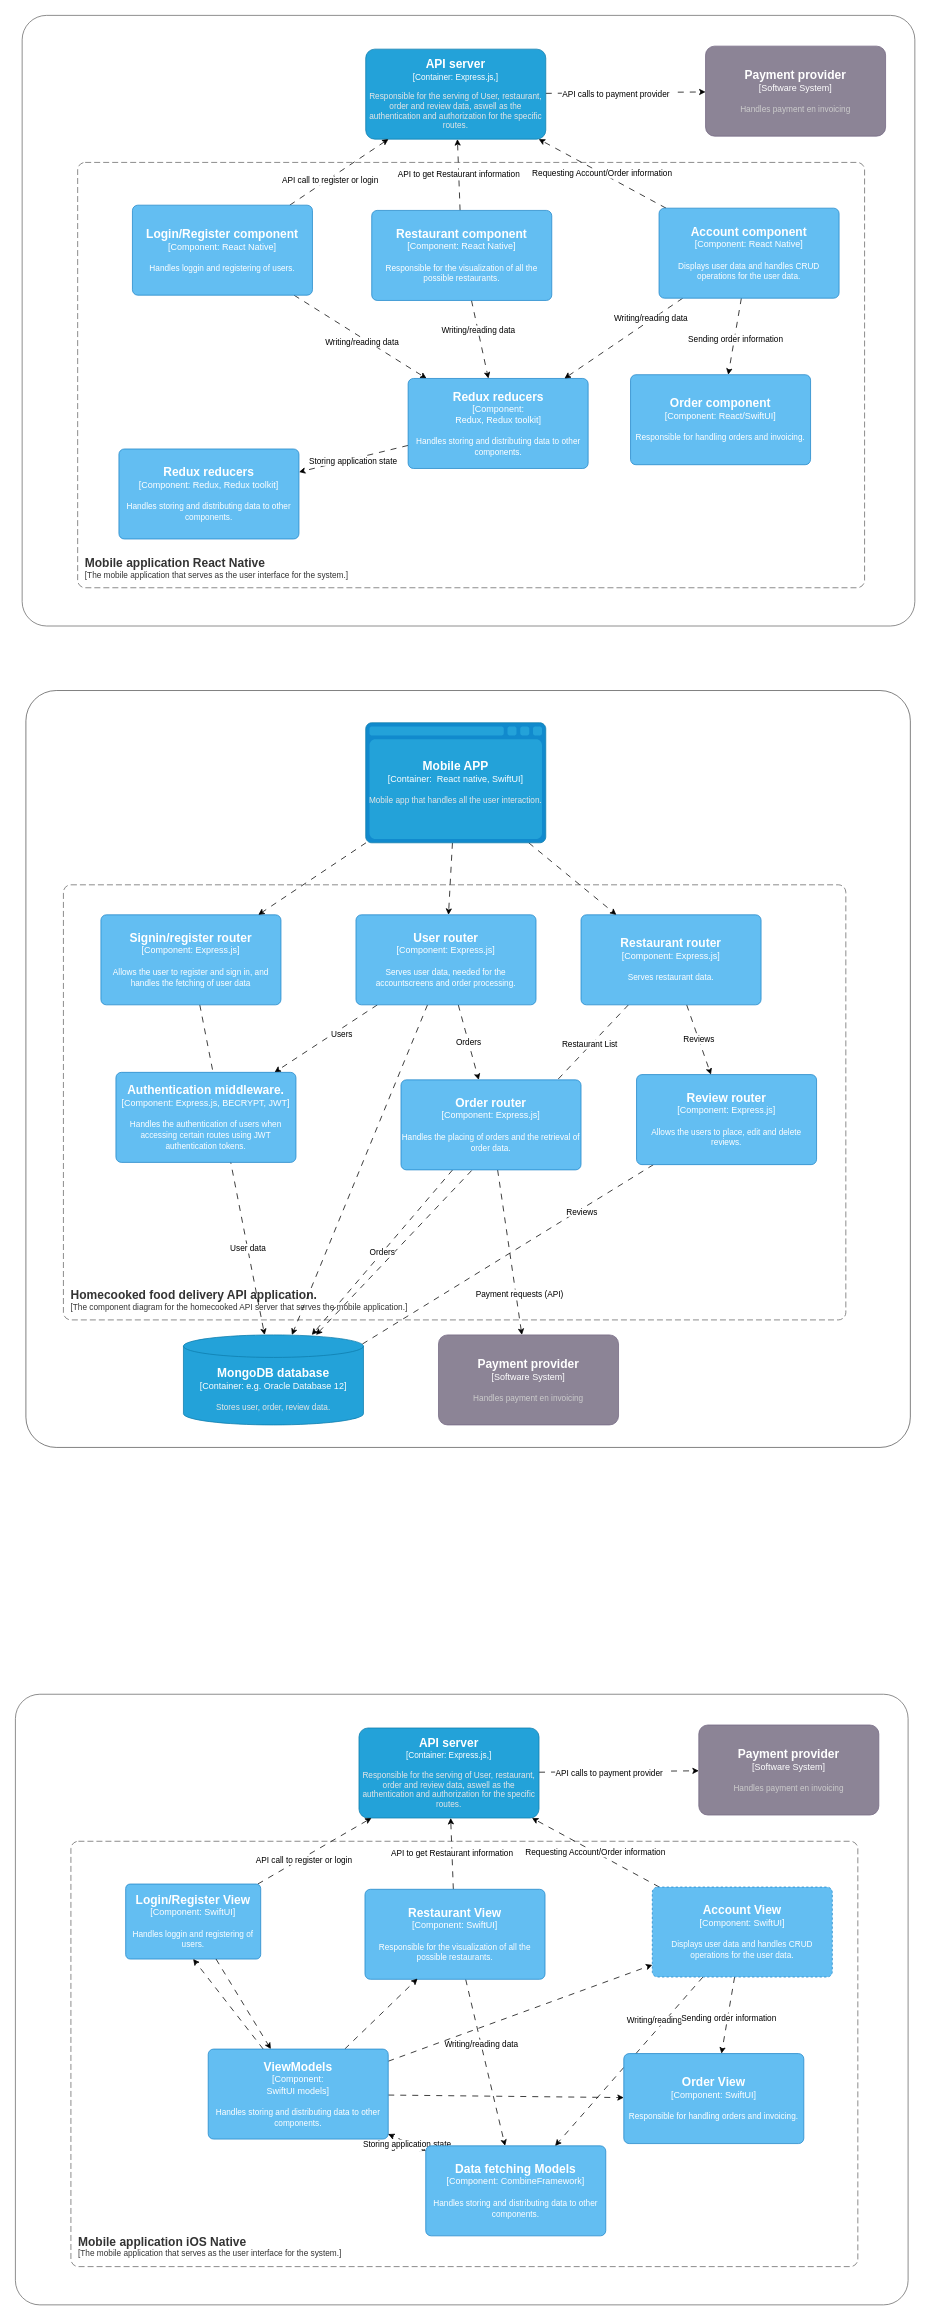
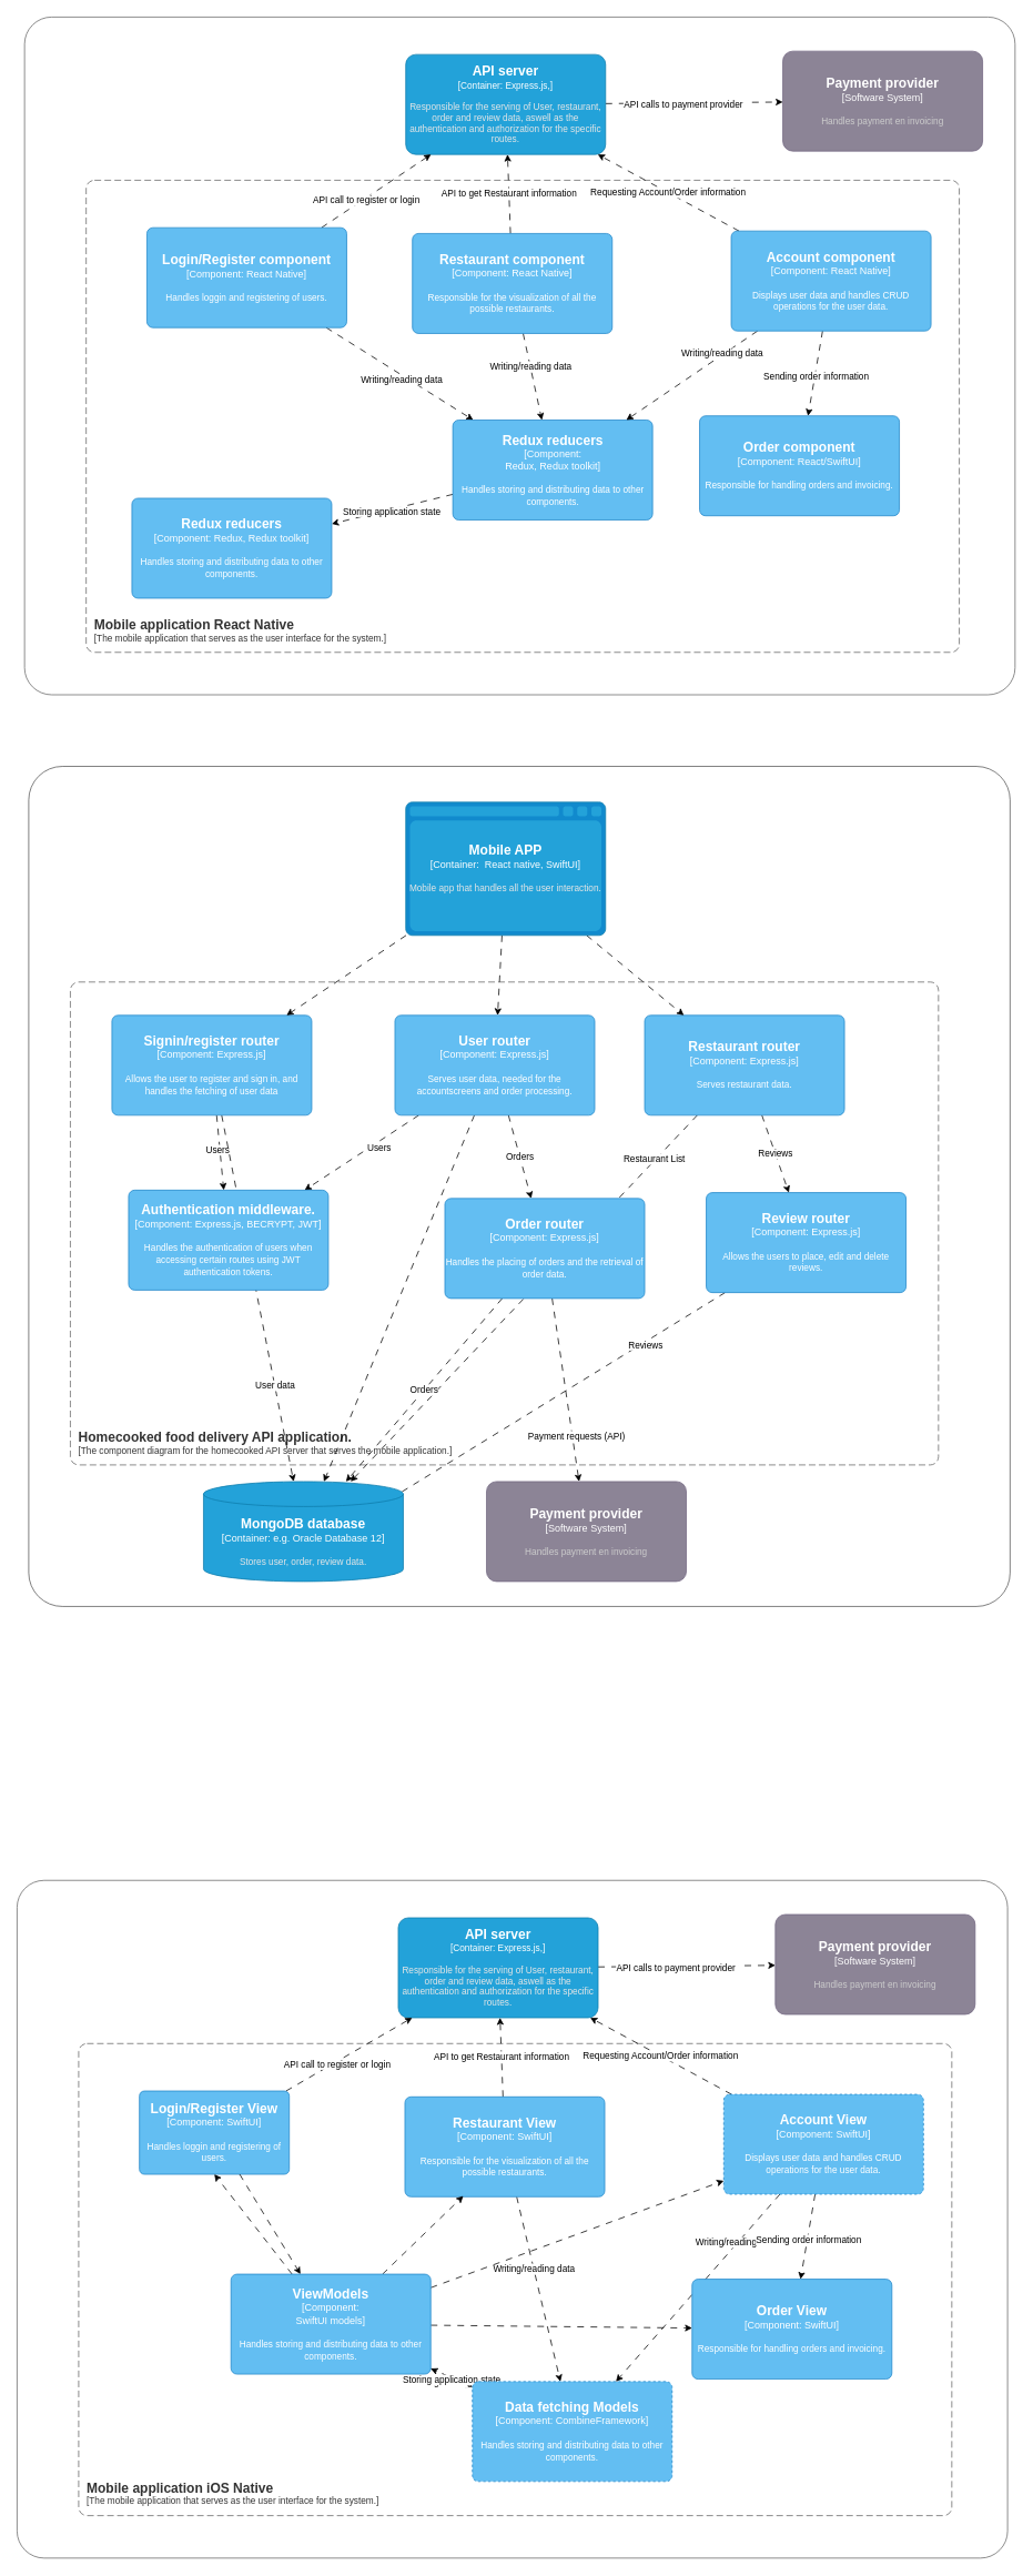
+ <mxCell id="4" style="rounded=0;orthogonalLoop=1;jettySize=auto;html=1;dashed=1;dashPattern=8 8;" parent="1" source="8" target="17" edge="1"><mxGeometry relative="1" as="geometry" /></mxCell>
+ <mxCell id="5" value="Users" style="edgeLabel;html=1;align=center;verticalAlign=middle;resizable=0;points=[];" parent="4" vertex="1" connectable="0"><mxGeometry x="-0.086" y="-4" relative="1" as="geometry"><mxPoint x="1" as="offset" /></mxGeometry></mxCell>
- <mxCell id="71" value="&lt;font style=&quot;font-size: 16px&quot;&gt;&lt;b&gt;Data fetching Models&lt;/b&gt;&lt;/font&gt;&lt;div&gt;[Component: CombineFramework]&lt;/div&gt;&lt;br&gt;&lt;div&gt;&lt;font style=&quot;font-size: 11px&quot;&gt;Handles storing and distributing data to other components.&lt;/font&gt;&lt;/div&gt;" style="rounded=1;whiteSpace=wrap;html=1;labelBackgroundColor=none;fillColor=#63BEF2;fontColor=#ffffff;align=center;arcSize=6;strokeColor=#2086C9;metaEdit=1;resizable=0;points=[[0.25,0,0],[0.5,0,0],[0.75,0,0],[1,0.25,0],[1,0.5,0],[1,0.75,0],[0.75,1,0],[0.5,1,0],[0.25,1,0],[0,0.75,0],[0,0.5,0],[0,0.25,0]];" vertex="1" parent="1"><mxGeometry x="567" y="2860" width="240" height="120" as="geometry" /></mxCell>
+ <mxCell id="71" value="&lt;font style=&quot;font-size: 16px&quot;&gt;&lt;b&gt;Data fetching Models&lt;/b&gt;&lt;/font&gt;&lt;div&gt;[Component: CombineFramework]&lt;/div&gt;&lt;br&gt;&lt;div&gt;&lt;font style=&quot;font-size: 11px&quot;&gt;Handles storing and distributing data to other components.&lt;/font&gt;&lt;/div&gt;" style="rounded=1;whiteSpace=wrap;html=1;labelBackgroundColor=none;fillColor=#63BEF2;fontColor=#ffffff;align=center;arcSize=6;strokeColor=#2086C9;metaEdit=1;resizable=0;points=[[0.25,0,0],[0.5,0,0],[0.75,0,0],[1,0.25,0],[1,0.5,0],[1,0.75,0],[0.75,1,0],[0.5,1,0],[0.25,1,0],[0,0.75,0],[0,0.5,0],[0,0.25,0]];dashed=1;" vertex="1" parent="1"><mxGeometry x="567" y="2860" width="240" height="120" as="geometry" /></mxCell>
